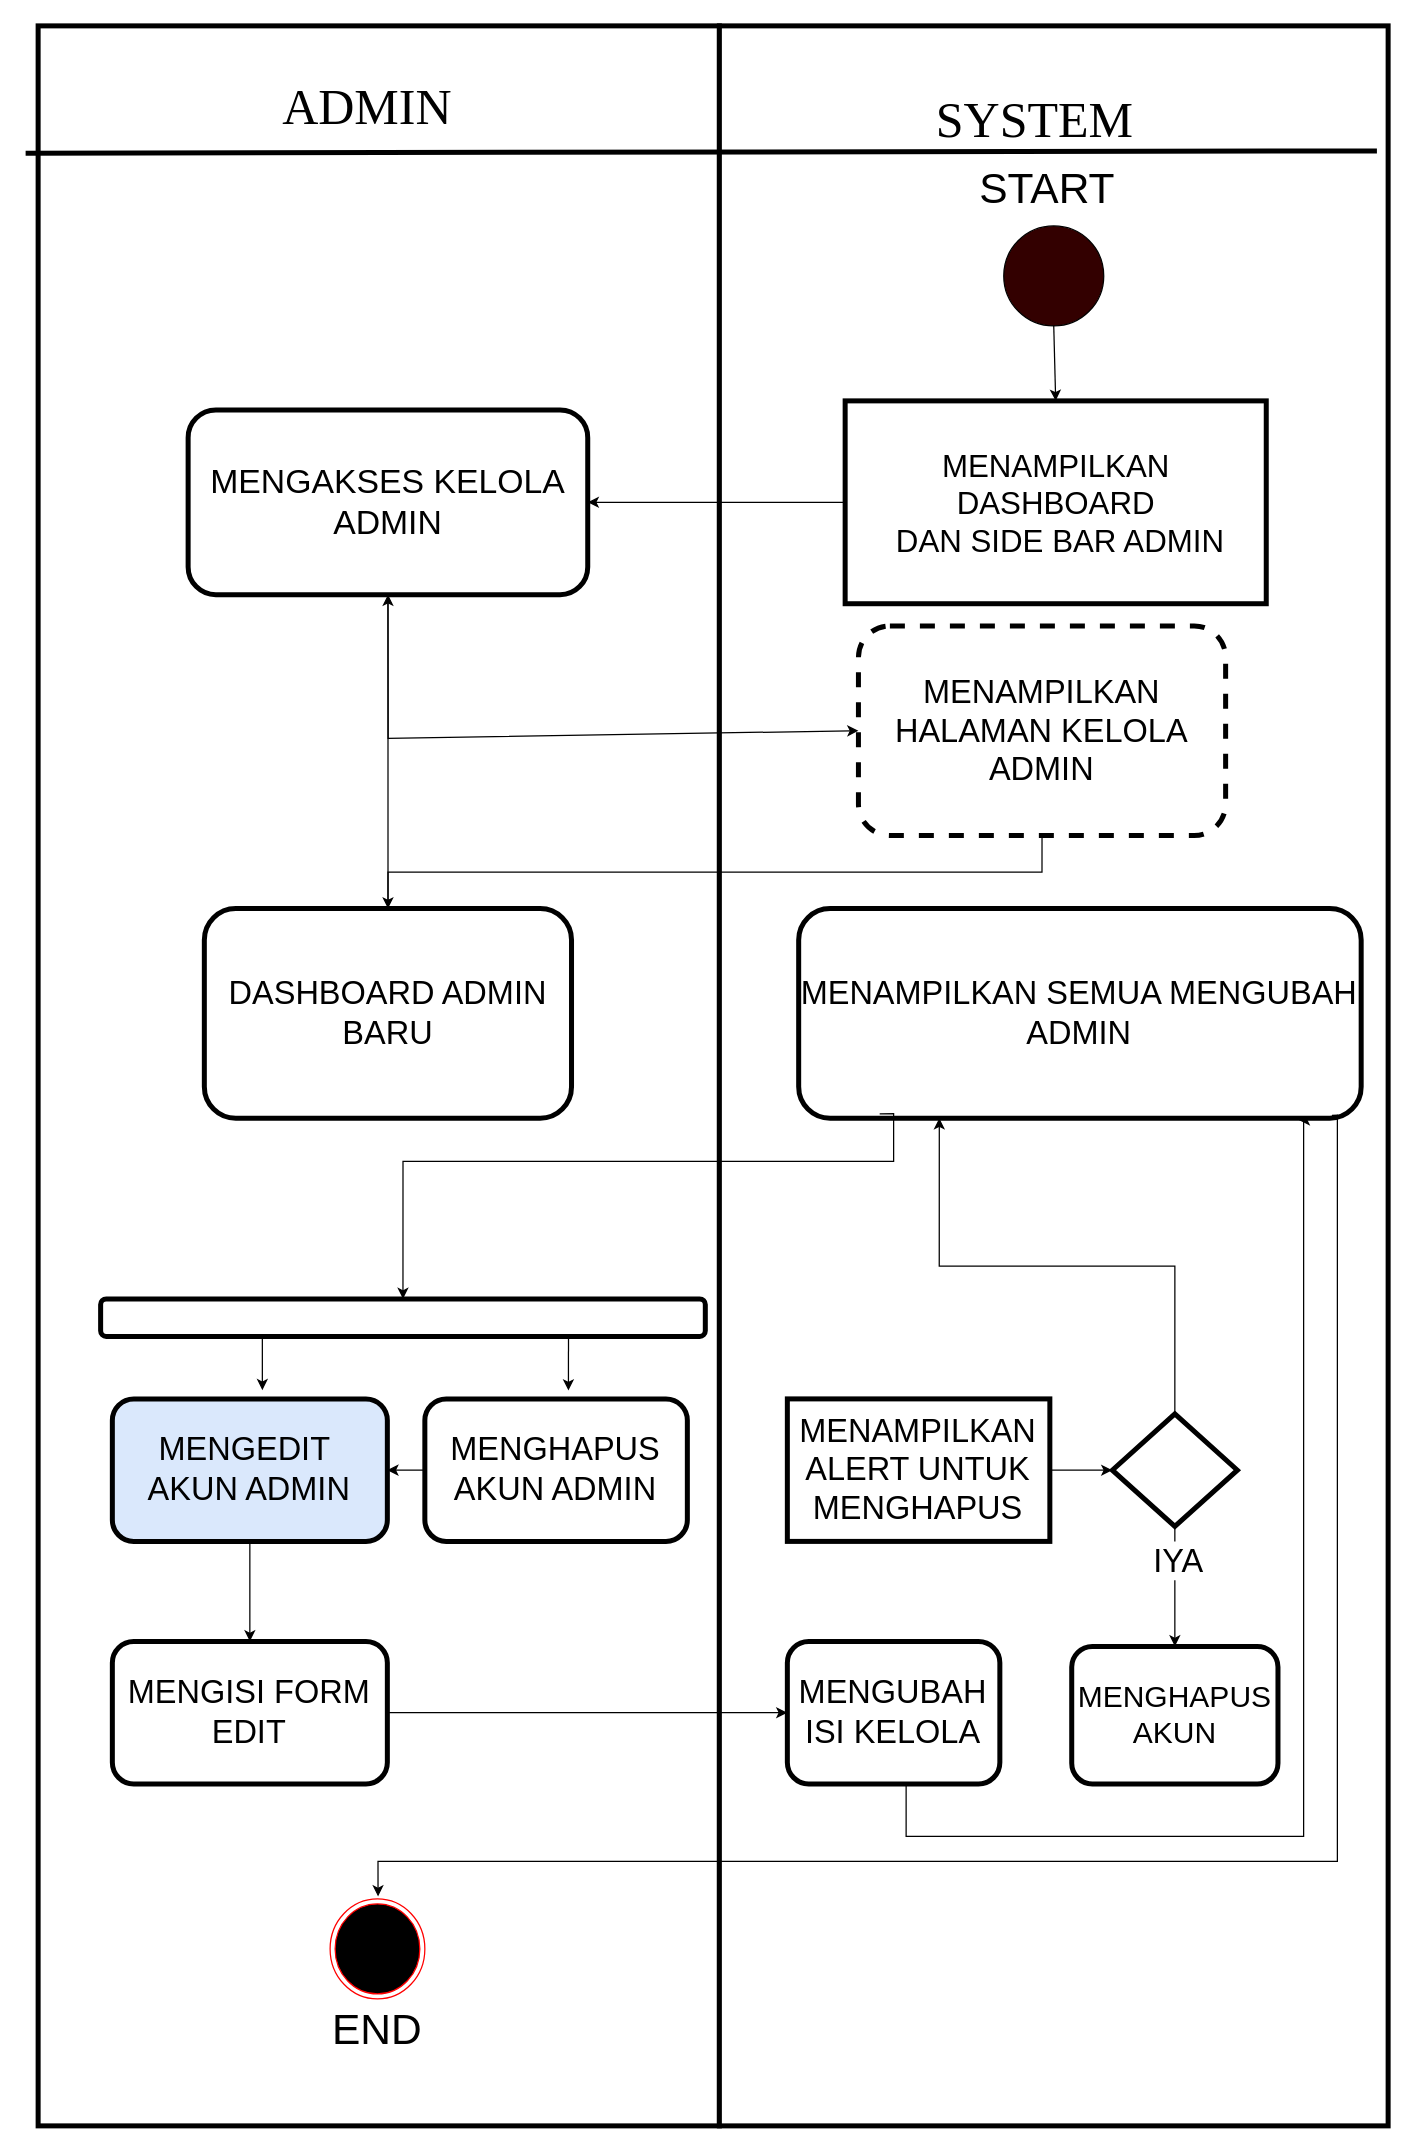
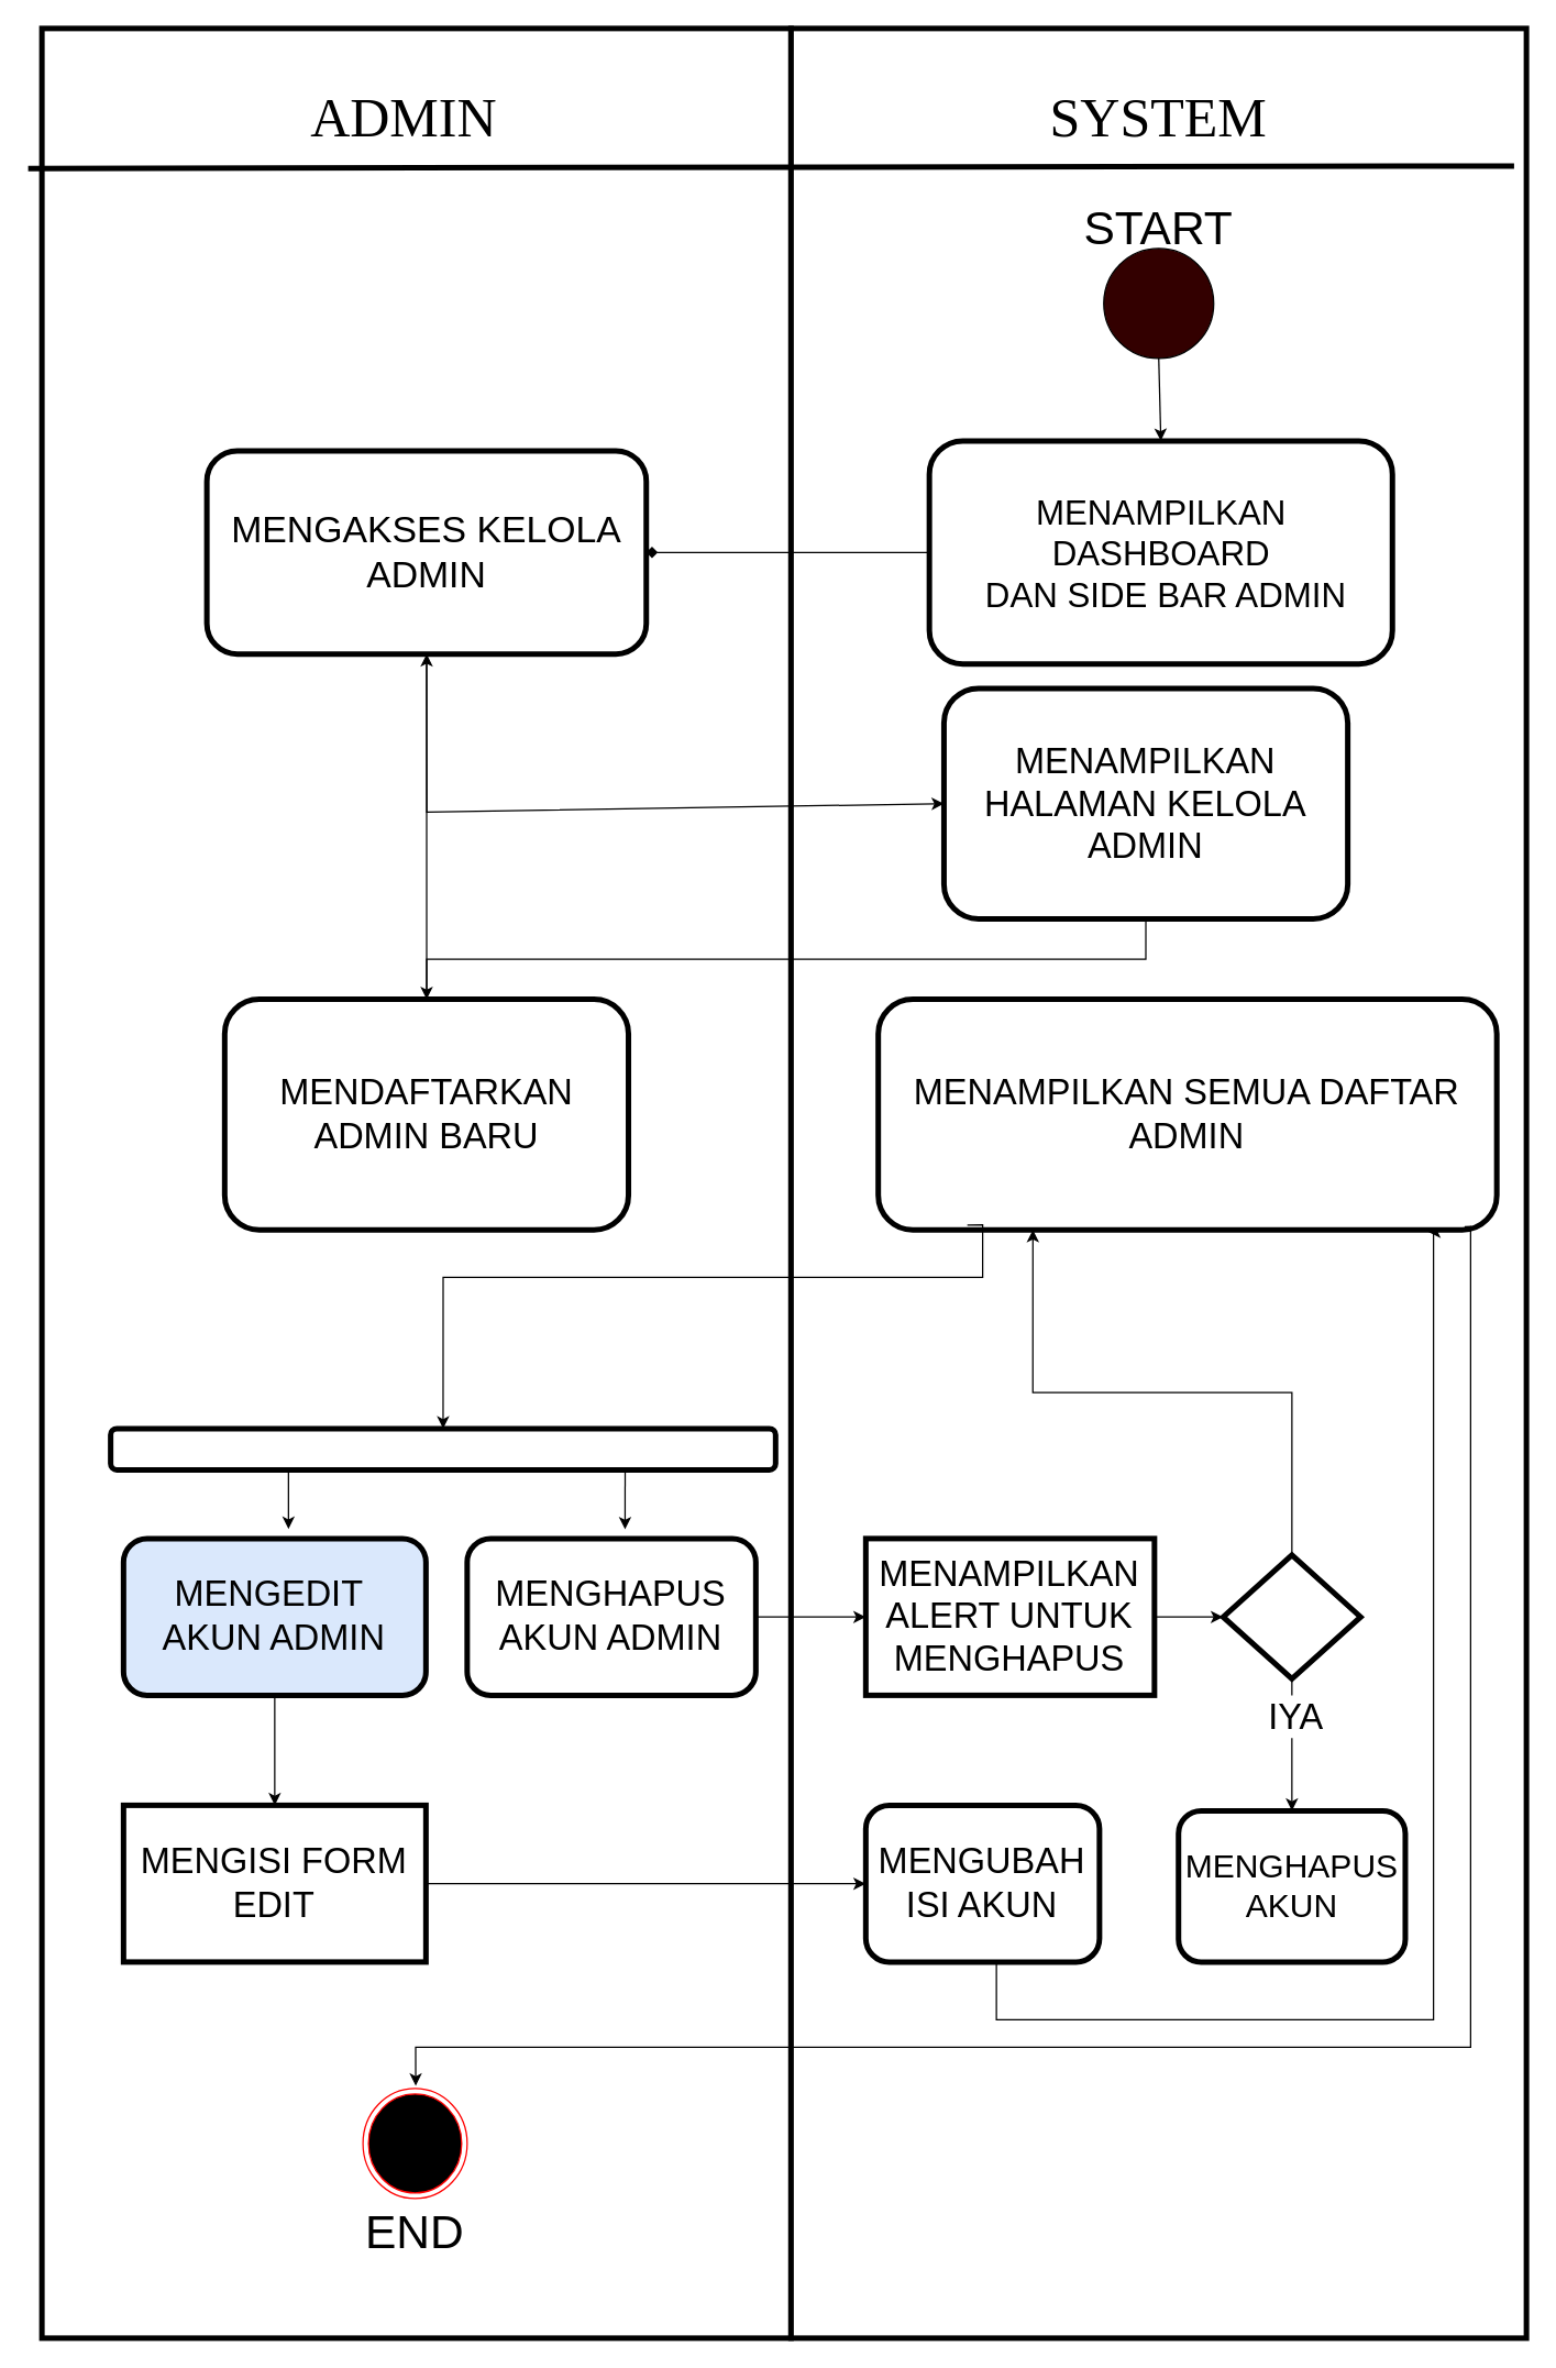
- <mxCell id="6" value="&lt;font style=&quot;font-size: 40px;&quot; face=&quot;Times New Roman&quot;&gt;SYSTEM&lt;/font&gt;" style="text;html=1;align=center;verticalAlign=middle;whiteSpace=wrap;rounded=0;" vertex="1" parent="1"><mxGeometry x="729.995" y="80" width="195" height="30" as="geometry" /></mxCell>
+ <mxCell id="6" value="&lt;font style=&quot;font-size: 40px;&quot; face=&quot;Times New Roman&quot;&gt;SYSTEM&lt;/font&gt;" style="text;html=1;align=center;verticalAlign=middle;whiteSpace=wrap;rounded=0;" vertex="1" parent="1"><mxGeometry x="744.995" y="70" width="195" height="30" as="geometry" /></mxCell>
- <mxCell id="35" value="&lt;font style=&quot;font-size: 34px;&quot;&gt;START&lt;/font&gt;" style="text;html=1;align=center;verticalAlign=middle;whiteSpace=wrap;rounded=0;" vertex="1" parent="1"><mxGeometry x="774.055" y="135" width="126.87" height="30" as="geometry" /></mxCell>
+ <mxCell id="35" value="&lt;font style=&quot;font-size: 34px;&quot;&gt;START&lt;/font&gt;" style="text;html=1;align=center;verticalAlign=middle;whiteSpace=wrap;rounded=0;" vertex="1" parent="1"><mxGeometry x="779.055" y="150" width="126.87" height="30" as="geometry" /></mxCell>
- <mxCell id="8" value="" style="endArrow=classic;html=1;rounded=0;exitX=0;exitY=0.5;exitDx=0;exitDy=0;entryX=1;entryY=0.5;entryDx=0;entryDy=0;" edge="1" parent="1" source="7" target="9"><mxGeometry width="50" height="50" relative="1" as="geometry"><mxPoint x="459.995" y="652.28" as="sourcePoint" /><mxPoint x="784.995" y="872.28" as="targetPoint" /><Array as="points" /></mxGeometry></mxCell>
+ <mxCell id="8" value="" style="endArrow=diamond;html=1;rounded=0;exitX=0;exitY=0.5;exitDx=0;exitDy=0;entryX=1;entryY=0.5;entryDx=0;entryDy=0;" edge="1" parent="1" source="7" target="9"><mxGeometry width="50" height="50" relative="1" as="geometry"><mxPoint x="459.995" y="652.28" as="sourcePoint" /><mxPoint x="784.995" y="872.28" as="targetPoint" /><Array as="points" /></mxGeometry></mxCell>
- <mxCell id="7" value="&lt;font style=&quot;font-size: 25px;&quot;&gt;MENAMPILKAN DASHBOARD&lt;/font&gt;&lt;div&gt;&lt;font style=&quot;font-size: 25px;&quot;&gt;&amp;nbsp;DAN SIDE BAR ADMIN&lt;/font&gt;&lt;/div&gt;" style="whiteSpace=wrap;html=1;strokeWidth=4;rounded=0;" vertex="1" parent="1"><mxGeometry x="675.615" y="320" width="336.88" height="162.28" as="geometry" /></mxCell>
+ <mxCell id="7" value="&lt;font style=&quot;font-size: 25px;&quot;&gt;MENAMPILKAN DASHBOARD&lt;/font&gt;&lt;div&gt;&lt;font style=&quot;font-size: 25px;&quot;&gt;&amp;nbsp;DAN SIDE BAR ADMIN&lt;/font&gt;&lt;/div&gt;" style="rounded=1;whiteSpace=wrap;html=1;strokeWidth=4;" vertex="1" parent="1"><mxGeometry x="675.615" y="320" width="336.88" height="162.28" as="geometry" /></mxCell>
- <mxCell id="11" value="&lt;font style=&quot;font-size: 26px;&quot;&gt;MENAMPILKAN HALAMAN KELOLA ADMIN&lt;/font&gt;" style="whiteSpace=wrap;html=1;rounded=1;strokeWidth=4;dashed=1;" vertex="1" parent="1"><mxGeometry x="686.245" y="500" width="293.75" height="167.72" as="geometry" /></mxCell>
+ <mxCell id="11" value="&lt;font style=&quot;font-size: 26px;&quot;&gt;MENAMPILKAN HALAMAN KELOLA ADMIN&lt;/font&gt;" style="whiteSpace=wrap;html=1;rounded=1;strokeWidth=4;" vertex="1" parent="1"><mxGeometry x="686.245" y="500" width="293.75" height="167.72" as="geometry" /></mxCell>
- <mxCell id="16" value="&lt;span style=&quot;font-size: 26px;&quot;&gt;DASHBOARD ADMIN BARU&lt;/span&gt;" style="whiteSpace=wrap;html=1;rounded=1;strokeWidth=4;" vertex="1" parent="1"><mxGeometry x="162.965" y="726.14" width="293.75" height="167.72" as="geometry" /></mxCell>
+ <mxCell id="16" value="&lt;span style=&quot;font-size: 26px;&quot;&gt;MENDAFTARKAN ADMIN BARU&lt;/span&gt;" style="whiteSpace=wrap;html=1;rounded=1;strokeWidth=4;" vertex="1" parent="1"><mxGeometry x="162.965" y="726.14" width="293.75" height="167.72" as="geometry" /></mxCell>
- <mxCell id="38" value="&lt;span style=&quot;font-size: 26px;&quot;&gt;MENAMPILKAN SEMUA MENGUBAH&lt;/span&gt;&lt;div&gt;&lt;span style=&quot;font-size: 26px;&quot;&gt;ADMIN&lt;/span&gt;&lt;/div&gt;" style="whiteSpace=wrap;html=1;rounded=1;strokeWidth=4;" vertex="1" parent="1"><mxGeometry x="638.44" y="726.14" width="450" height="167.72" as="geometry" /></mxCell>
+ <mxCell id="38" value="&lt;span style=&quot;font-size: 26px;&quot;&gt;MENAMPILKAN SEMUA DAFTAR&lt;/span&gt;&lt;div&gt;&lt;span style=&quot;font-size: 26px;&quot;&gt;ADMIN&lt;/span&gt;&lt;/div&gt;" style="whiteSpace=wrap;html=1;rounded=1;strokeWidth=4;" vertex="1" parent="1"><mxGeometry x="638.44" y="726.14" width="450" height="167.72" as="geometry" /></mxCell>
- <mxCell id="22" value="" style="edgeStyle=orthogonalEdgeStyle;rounded=0;orthogonalLoop=1;jettySize=auto;html=1;" edge="1" parent="1" source="23" target="21"><mxGeometry relative="1" as="geometry" /></mxCell>
+ <mxCell id="22" value="" style="edgeStyle=orthogonalEdgeStyle;rounded=0;orthogonalLoop=1;jettySize=auto;html=1;" edge="1" parent="1" source="23" target="24"><mxGeometry relative="1" as="geometry" /></mxCell>
- <mxCell id="31" value="&lt;font style=&quot;font-size: 26px;&quot;&gt;MENGISI FORM EDIT&lt;/font&gt;" style="whiteSpace=wrap;html=1;rounded=1;strokeWidth=4;" vertex="1" parent="1"><mxGeometry x="89.375" y="1312.42" width="220" height="114" as="geometry" /></mxCell>
+ <mxCell id="31" value="&lt;font style=&quot;font-size: 26px;&quot;&gt;MENGISI FORM EDIT&lt;/font&gt;" style="whiteSpace=wrap;html=1;strokeWidth=4;rounded=0;" vertex="1" parent="1"><mxGeometry x="89.375" y="1312.42" width="220" height="114" as="geometry" /></mxCell>
- <mxCell id="32" value="&lt;font style=&quot;font-size: 26px;&quot;&gt;MENGUBAH ISI KELOLA&lt;/font&gt;" style="whiteSpace=wrap;html=1;rounded=1;strokeWidth=4;" vertex="1" parent="1"><mxGeometry x="629.385" y="1312.42" width="170" height="114" as="geometry" /></mxCell>
+ <mxCell id="32" value="&lt;font style=&quot;font-size: 26px;&quot;&gt;MENGUBAH ISI AKUN&lt;/font&gt;" style="whiteSpace=wrap;html=1;rounded=1;strokeWidth=4;" vertex="1" parent="1"><mxGeometry x="629.385" y="1312.42" width="170" height="114" as="geometry" /></mxCell>
